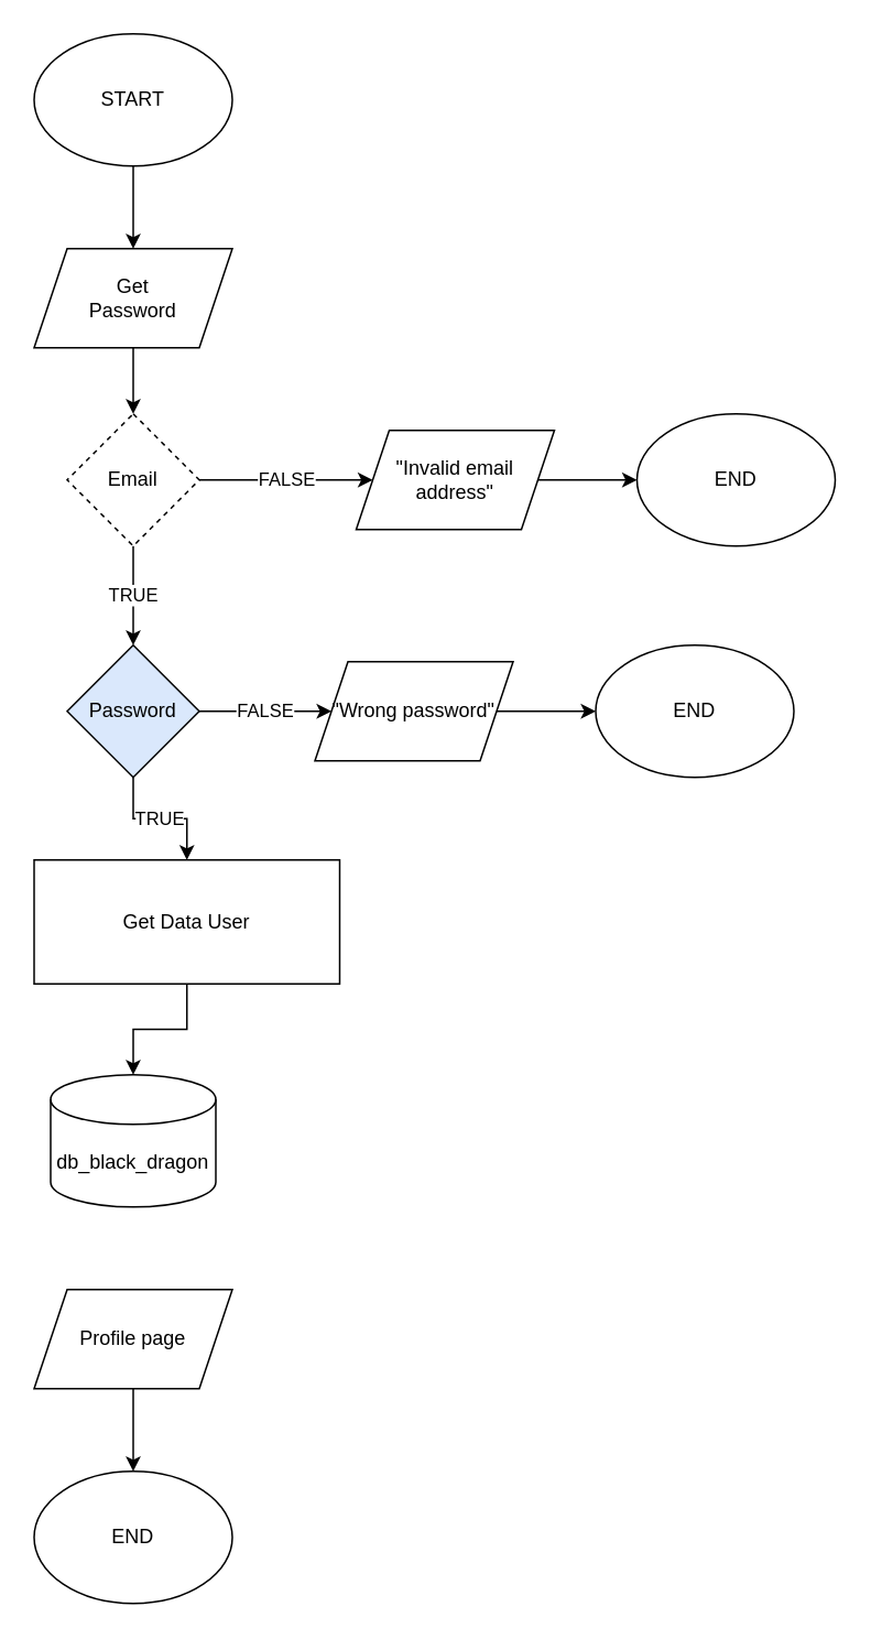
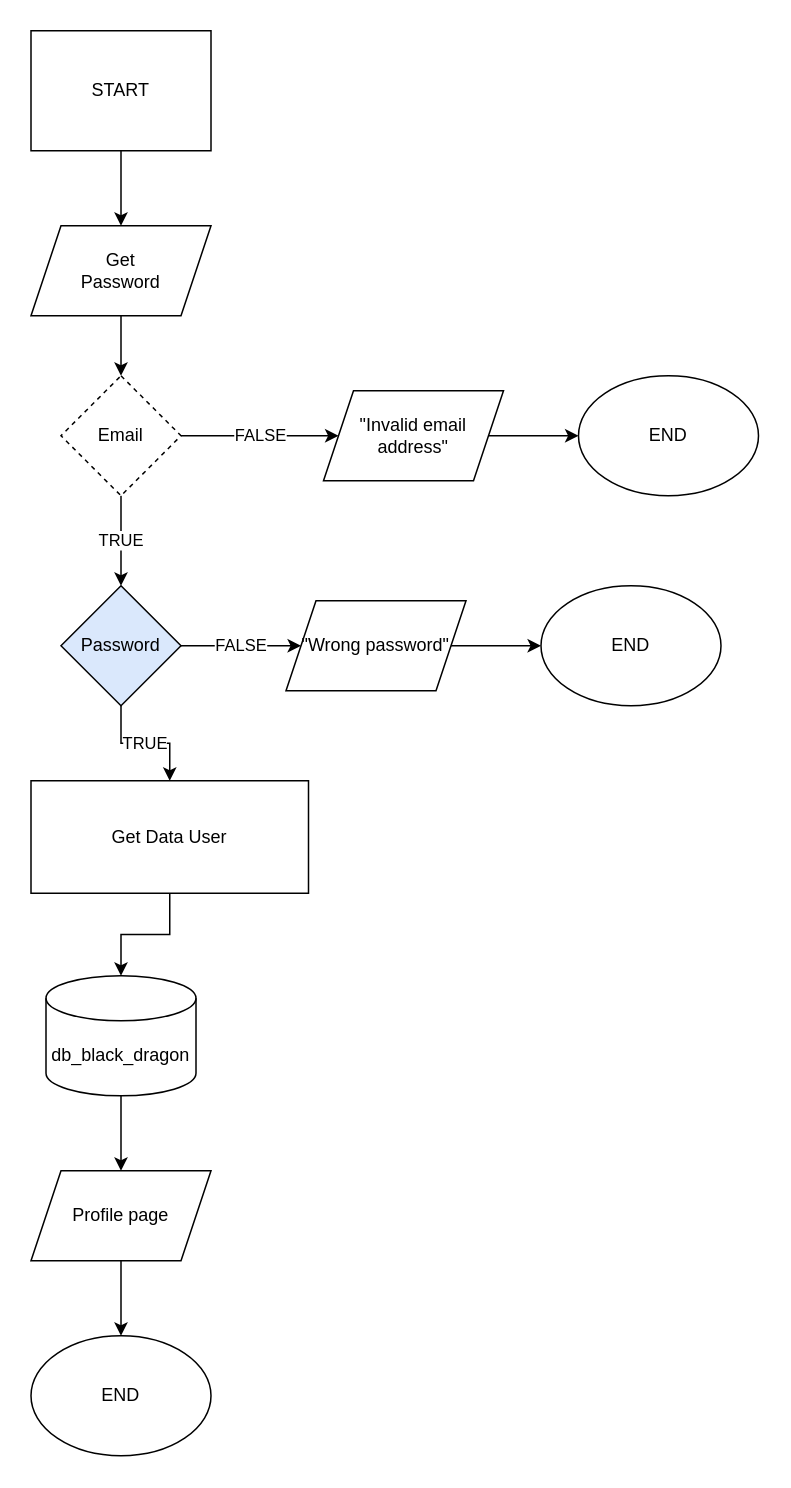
- <mxCell id="3" value="START" style="ellipse;whiteSpace=wrap;html=1;" vertex="1" parent="1"><mxGeometry x="20" y="20" width="120" height="80" as="geometry" /></mxCell>
+ <mxCell id="3" value="START" style="whiteSpace=wrap;html=1;rounded=0;" vertex="1" parent="1"><mxGeometry x="20" y="20" width="120" height="80" as="geometry" /></mxCell>
+ <mxCell id="20" value="" style="edgeStyle=orthogonalEdgeStyle;rounded=0;orthogonalLoop=1;jettySize=auto;html=1;" edge="1" parent="1" source="21" target="23"><mxGeometry relative="1" as="geometry" /></mxCell>
